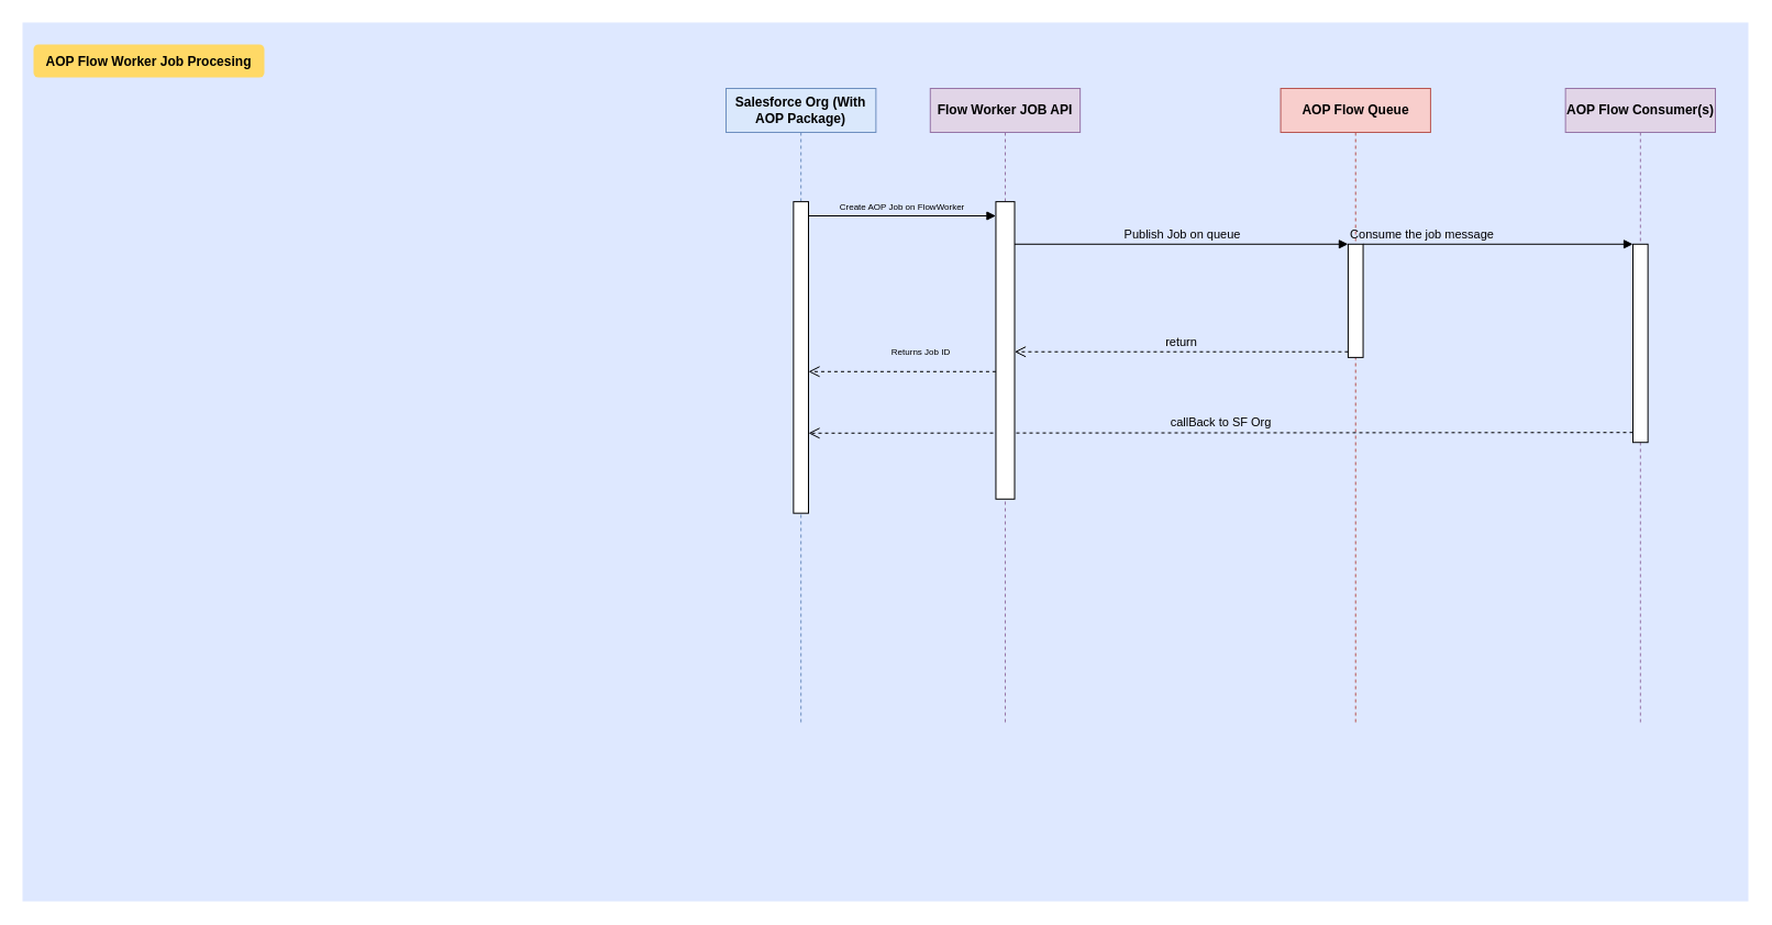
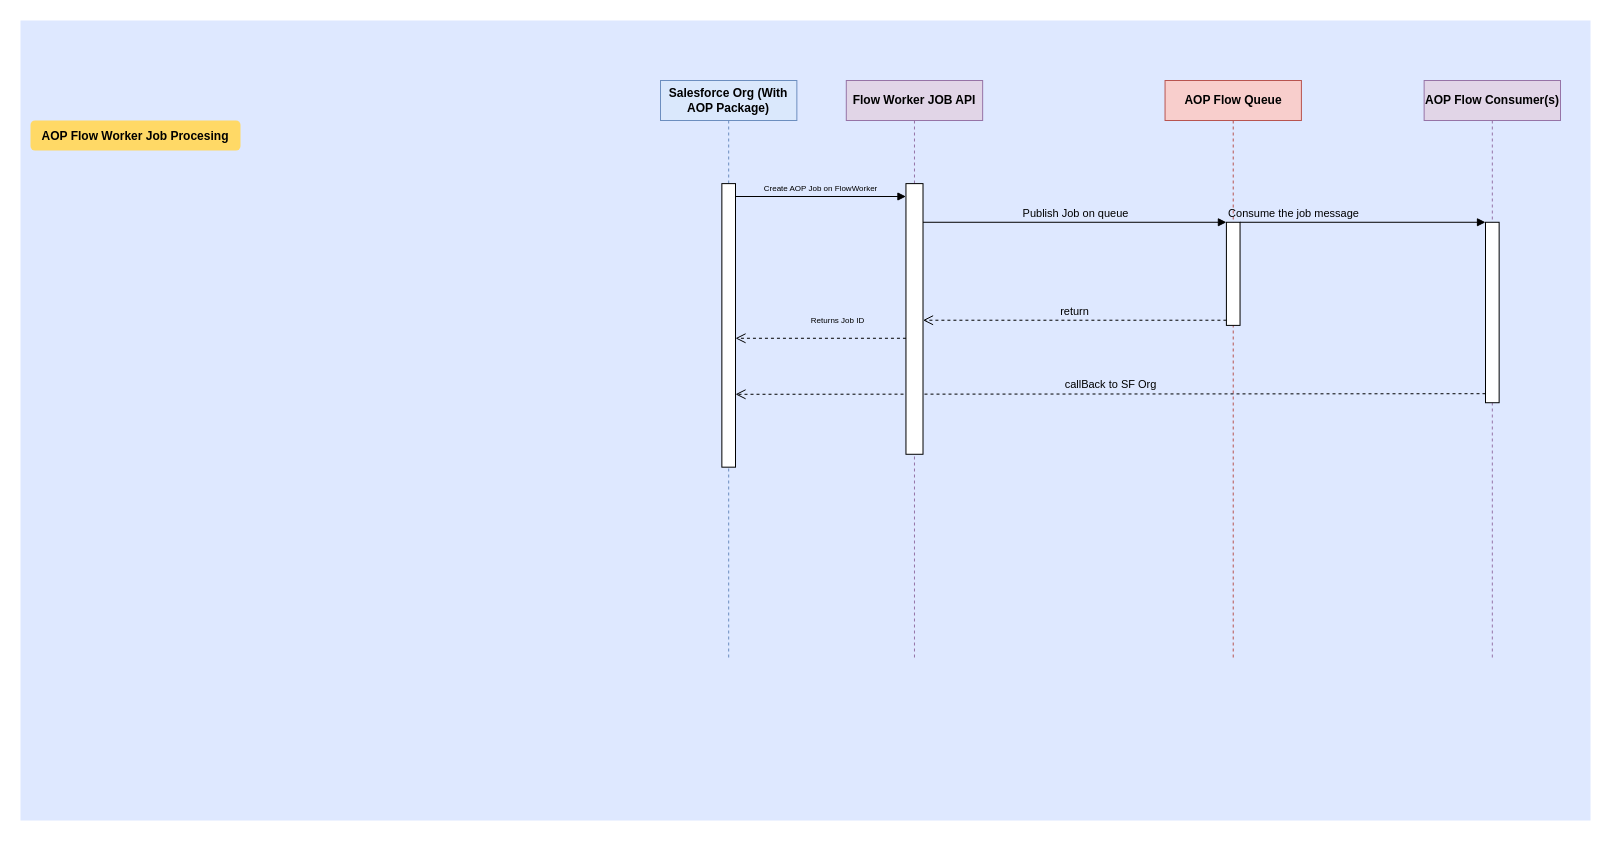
- <mxCell id="3" value="AOP Flow Worker Job Procesing" style="rounded=1;fontStyle=1;fillColor=#FFD966;strokeColor=none" parent="1" vertex="1"><mxGeometry x="30" y="40" width="210" height="30" as="geometry" /></mxCell>
+ <mxCell id="3" value="AOP Flow Worker Job Procesing" style="rounded=1;fontStyle=1;fillColor=#FFD966;strokeColor=none" parent="1" vertex="1"><mxGeometry x="30" y="120" width="210" height="30" as="geometry" /></mxCell>
